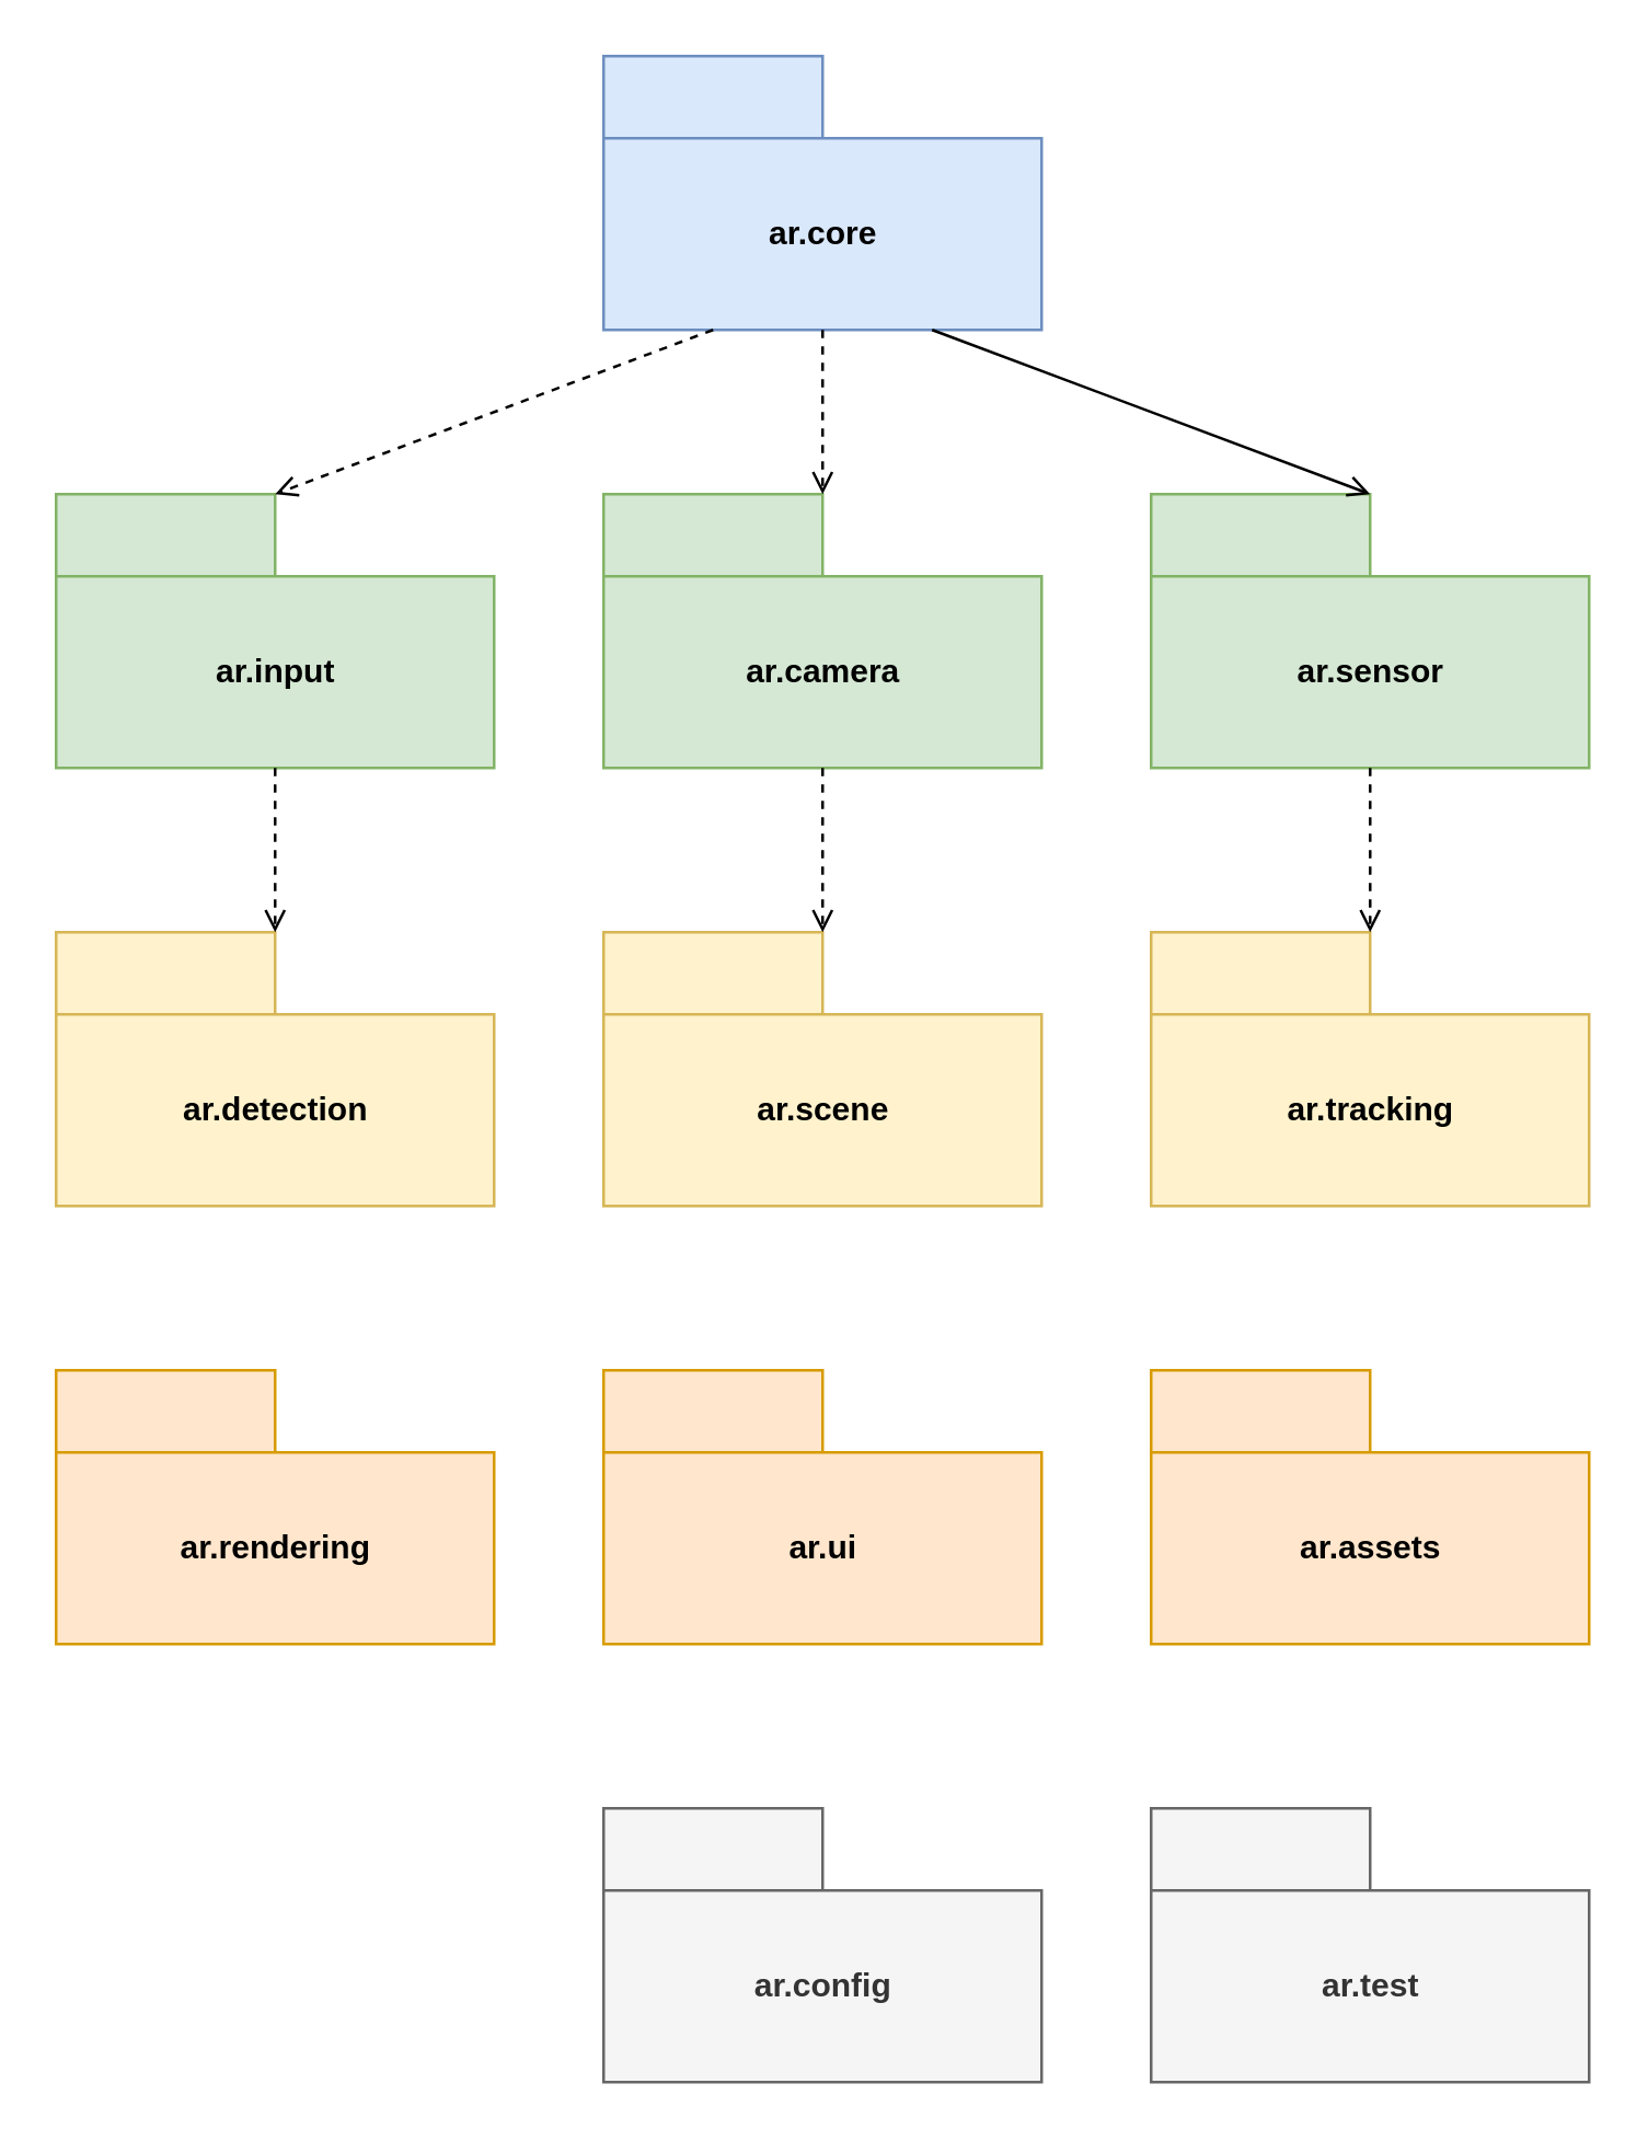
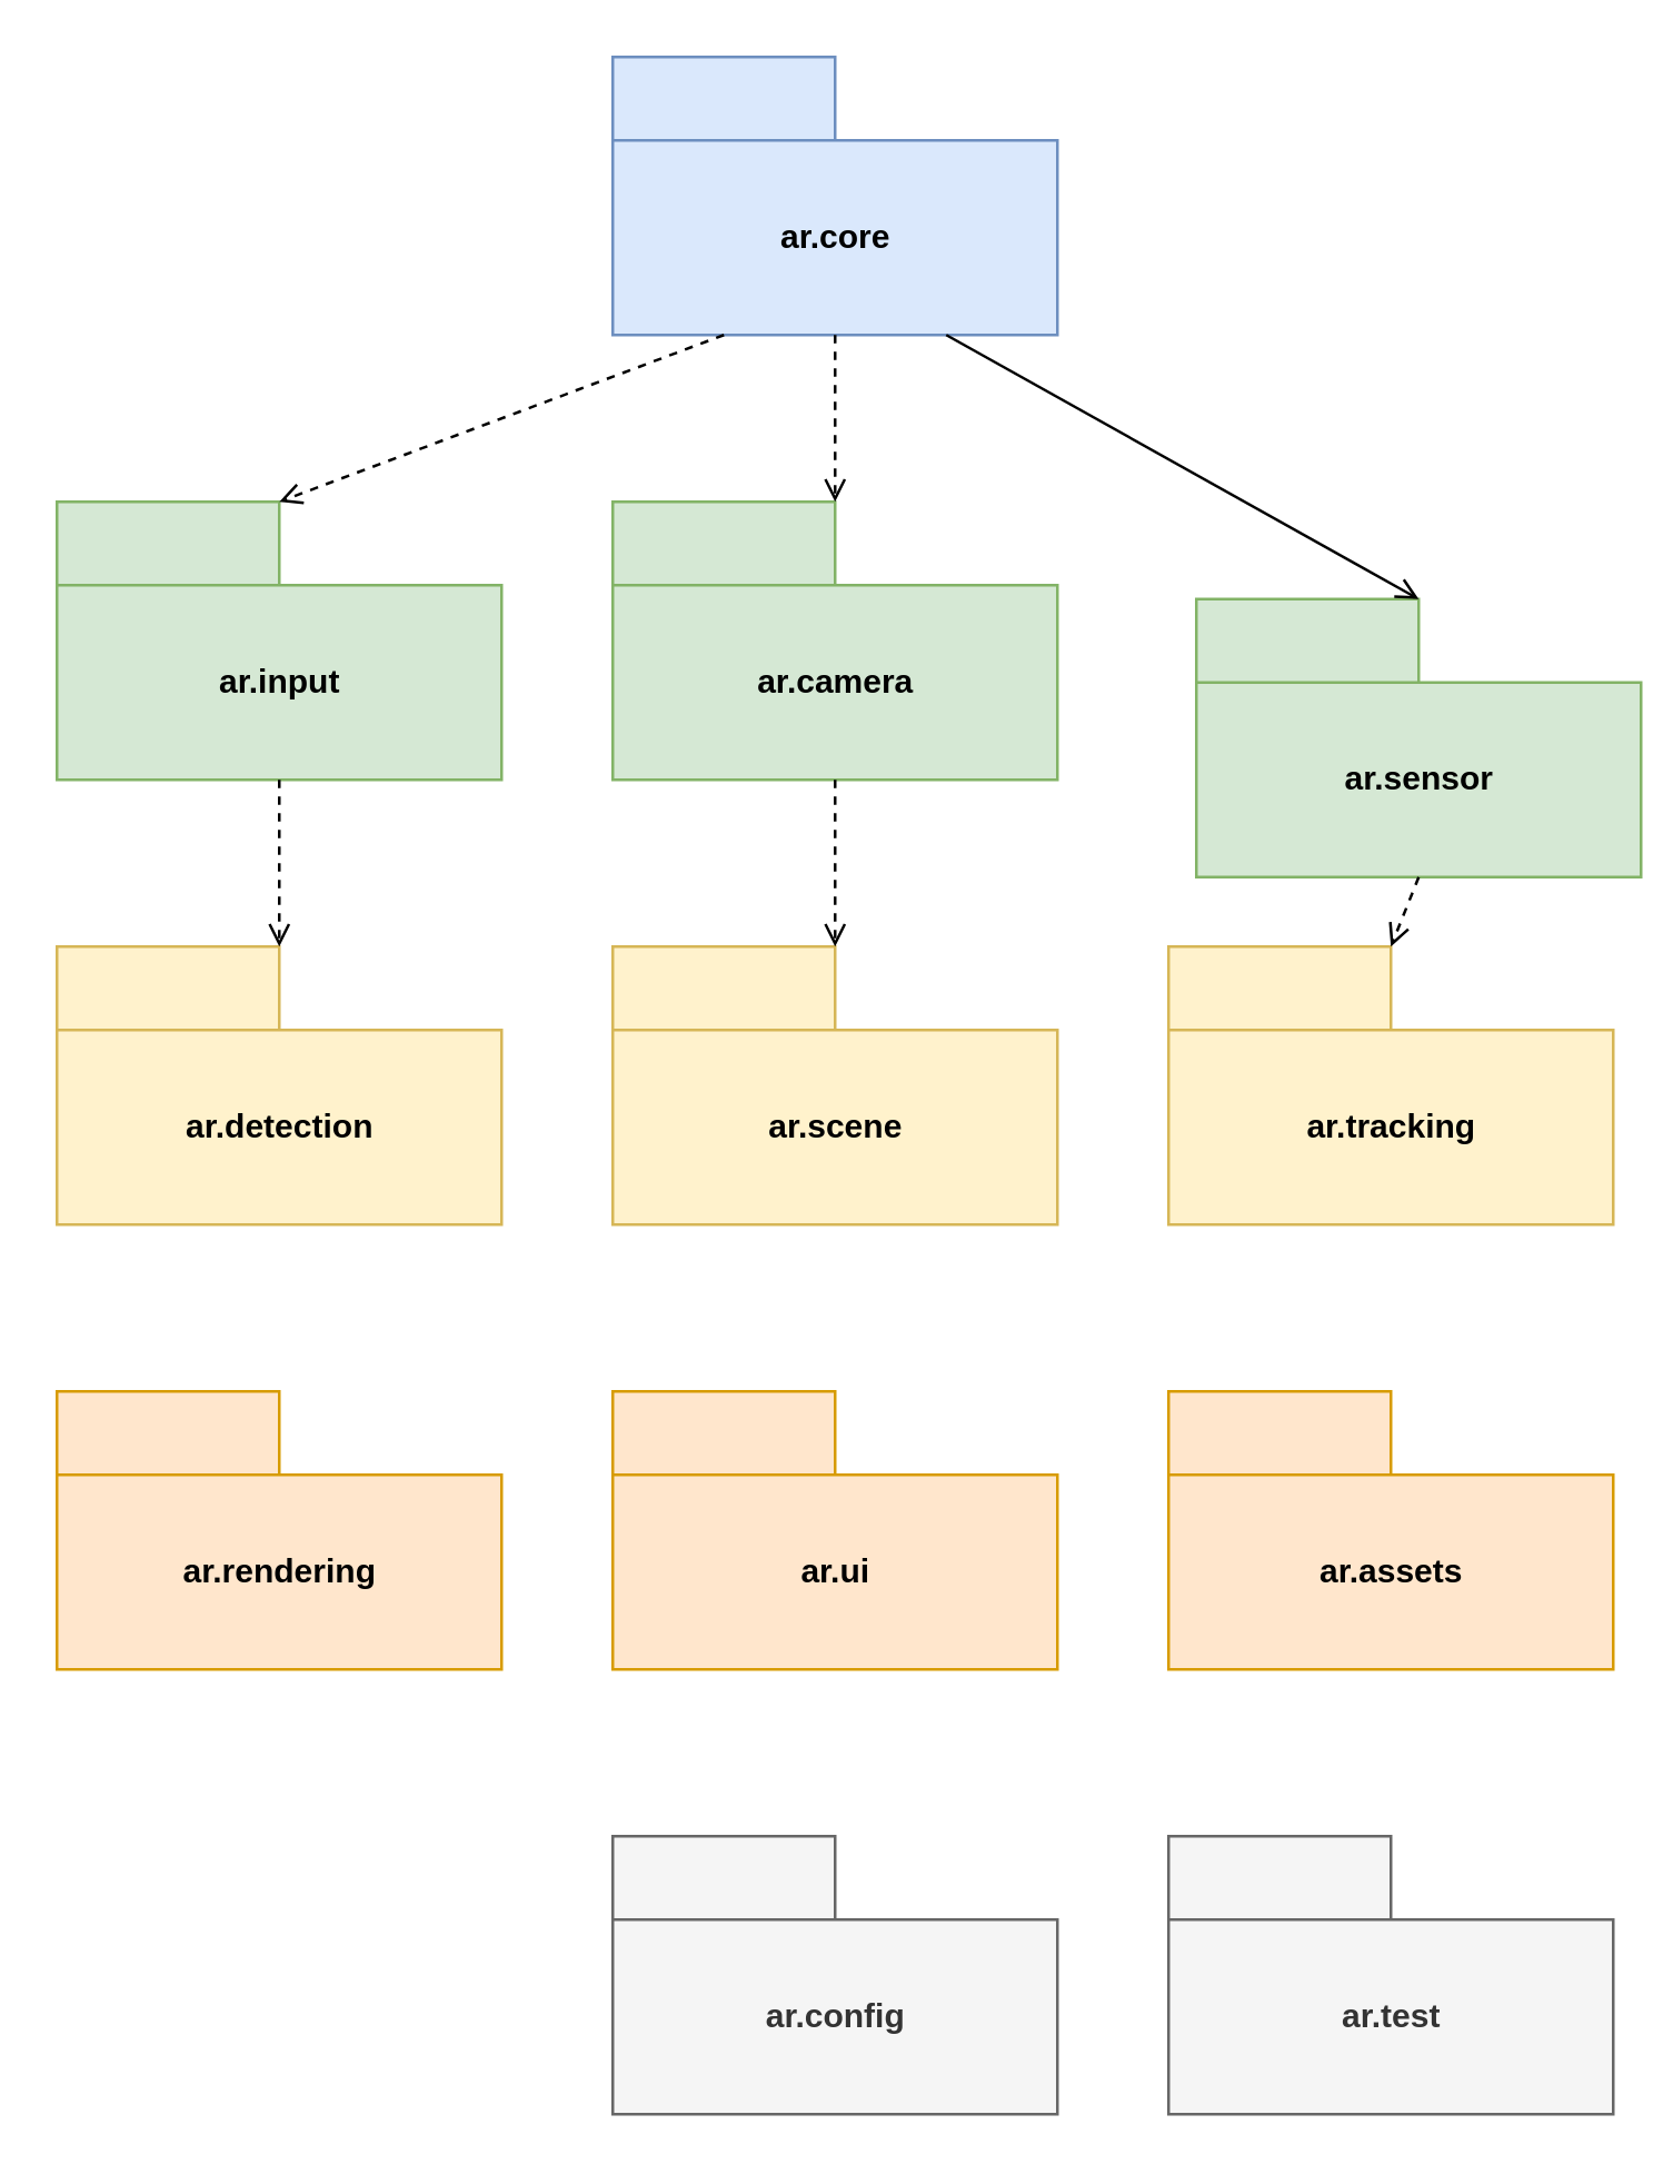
- <mxCell id="5" value="ar.sensor" style="shape=folder;fontStyle=1;tabWidth=80;tabHeight=30;tabPosition=left;html=1;boundedLbl=1;fillColor=#d5e8d4;strokeColor=#82b366;" vertex="1" parent="1"><mxGeometry x="420" y="180" width="160" height="100" as="geometry" /></mxCell>
+ <mxCell id="5" value="ar.sensor" style="shape=folder;fontStyle=1;tabWidth=80;tabHeight=30;tabPosition=left;html=1;boundedLbl=1;fillColor=#d5e8d4;strokeColor=#82b366;" vertex="1" parent="1"><mxGeometry x="430" y="215" width="160" height="100" as="geometry" /></mxCell>
